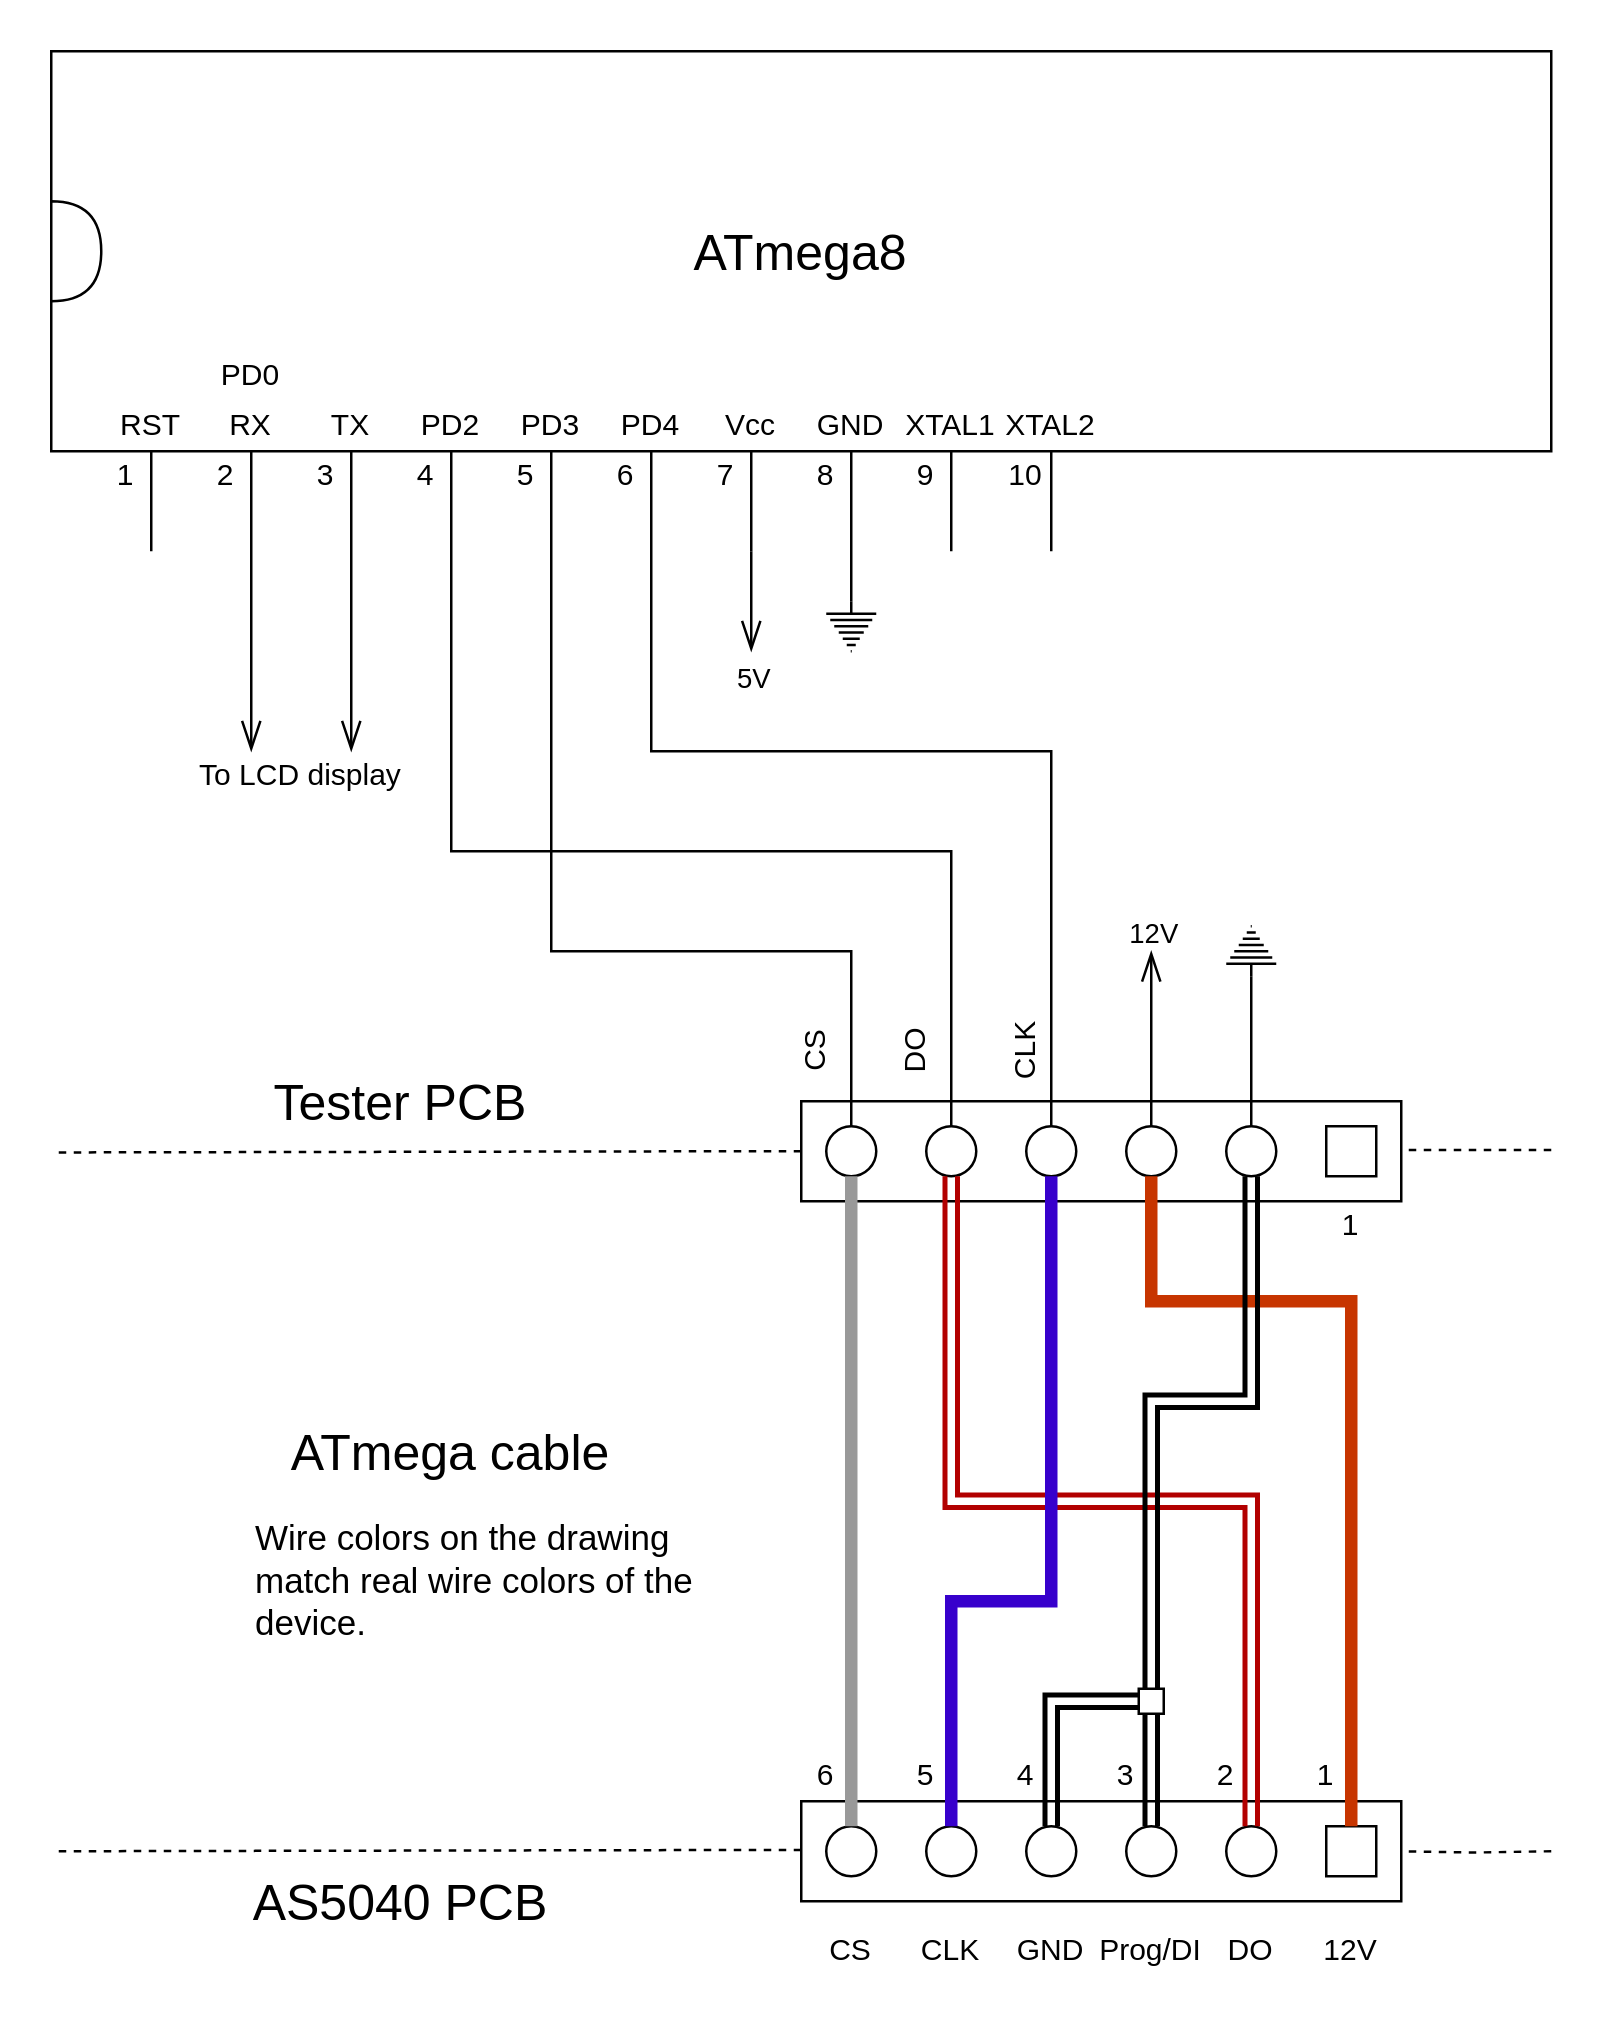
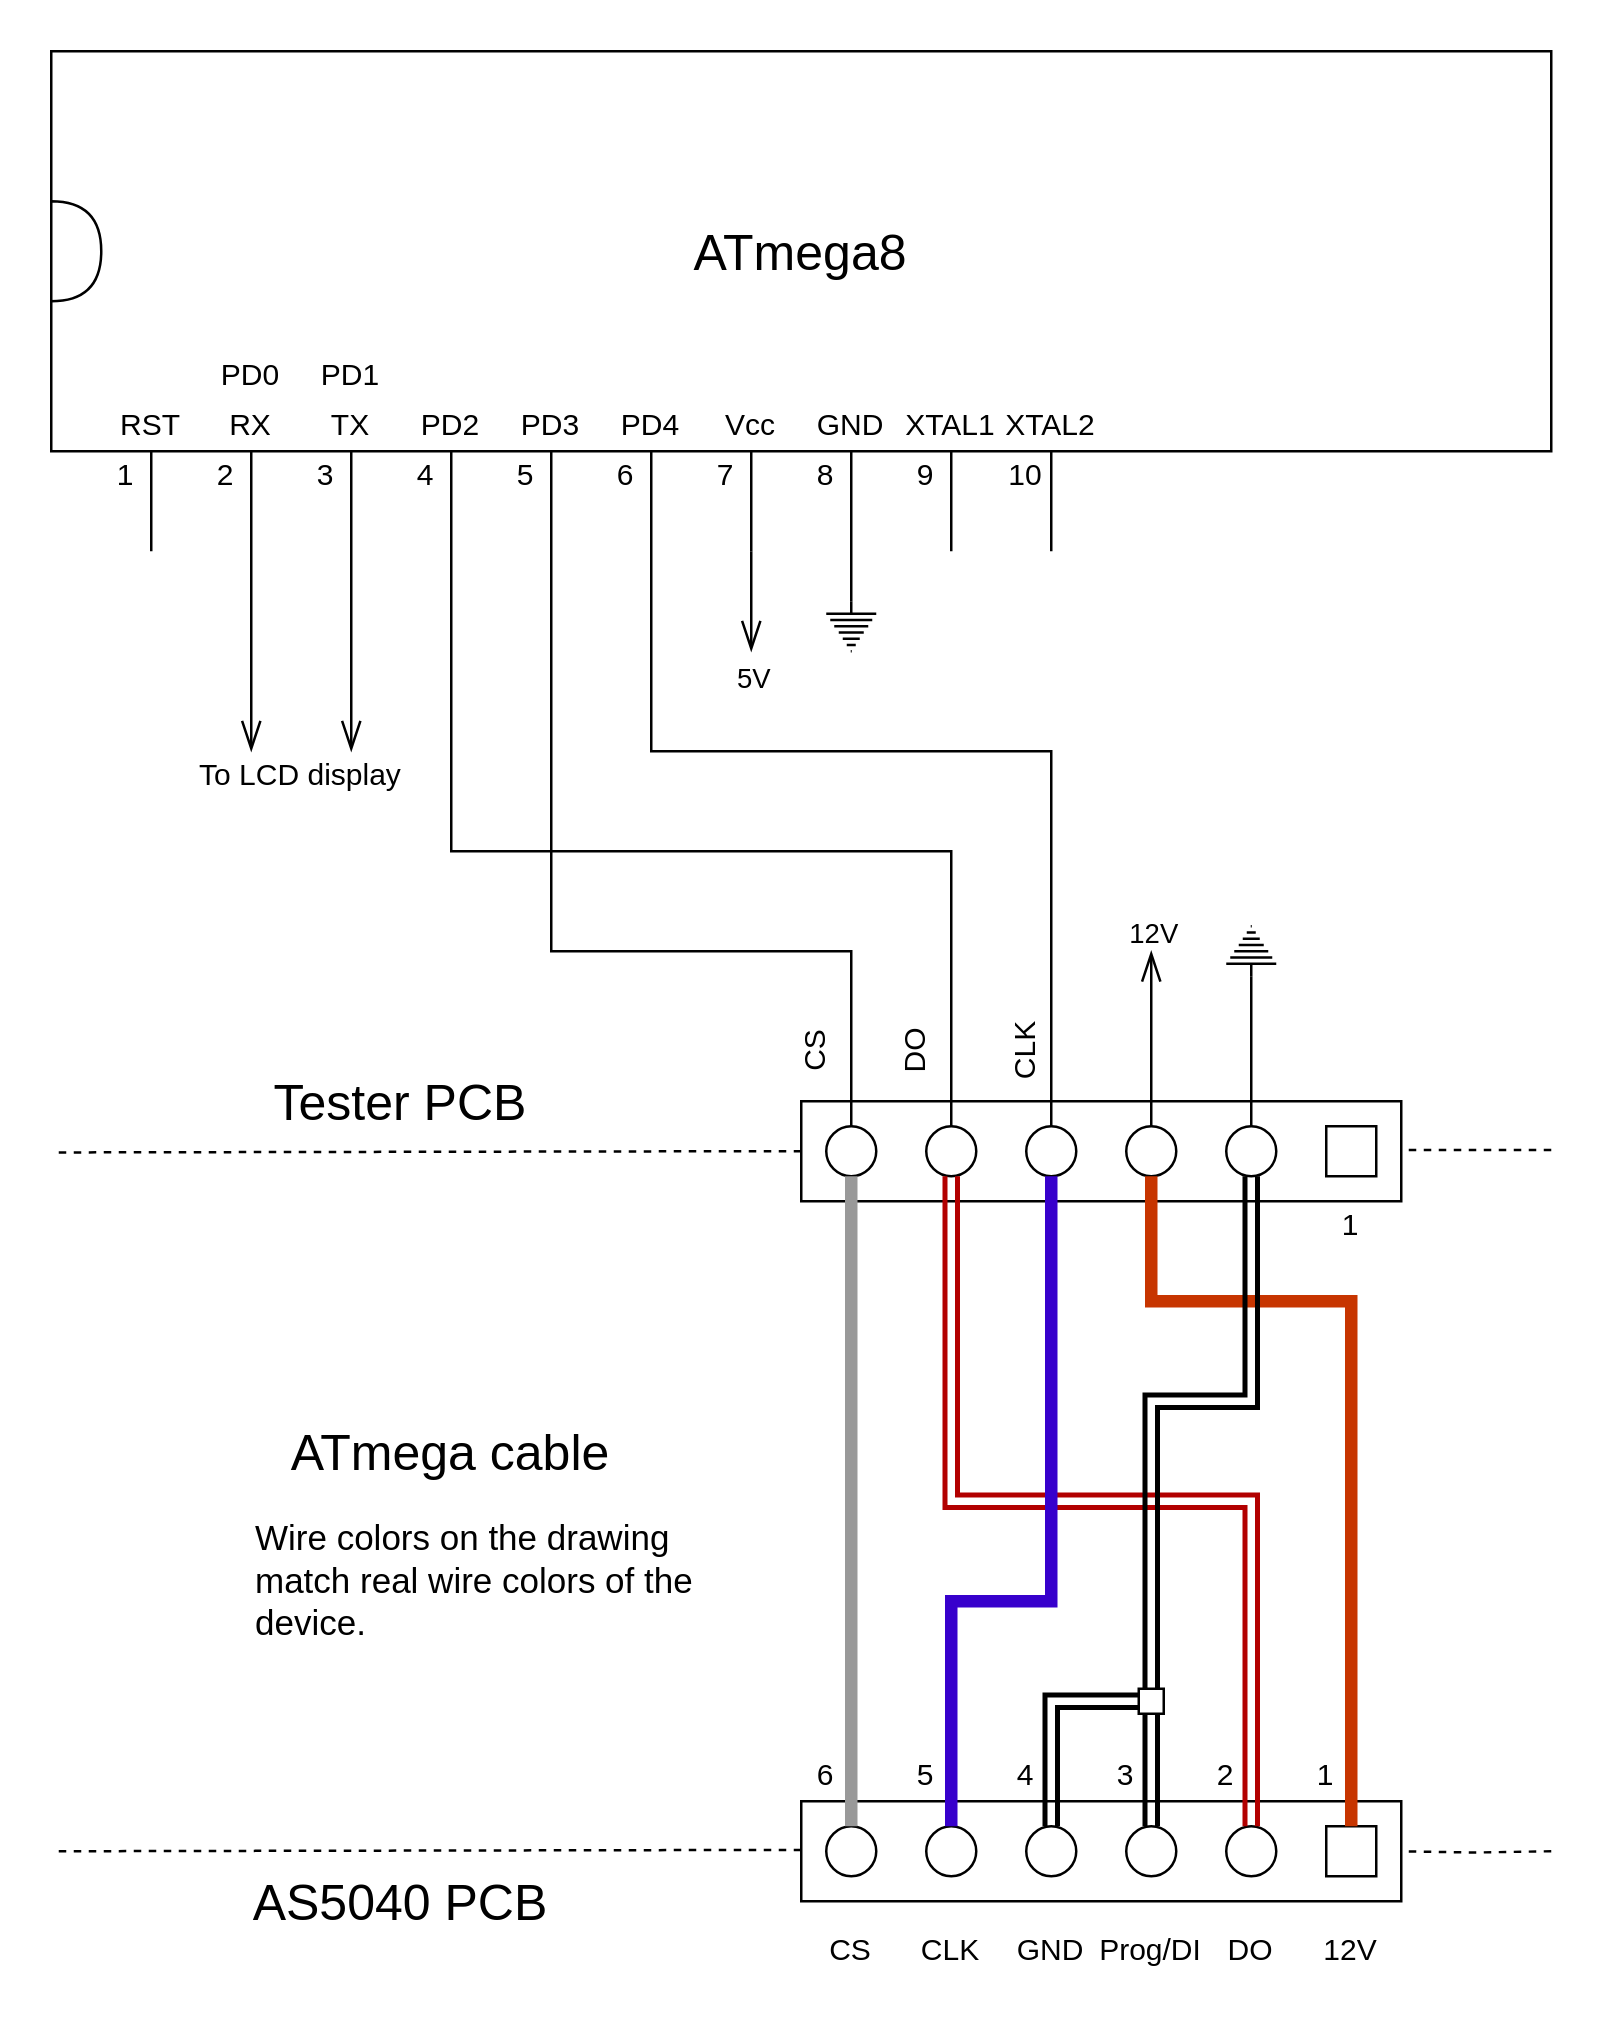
+ <mxCell id="23" value="PD1" style="text;html=1;strokeColor=none;fillColor=none;align=center;verticalAlign=middle;whiteSpace=wrap;rounded=0;" parent="1" vertex="1"><mxGeometry x="130" y="140" width="20" height="20" as="geometry" /></mxCell>
